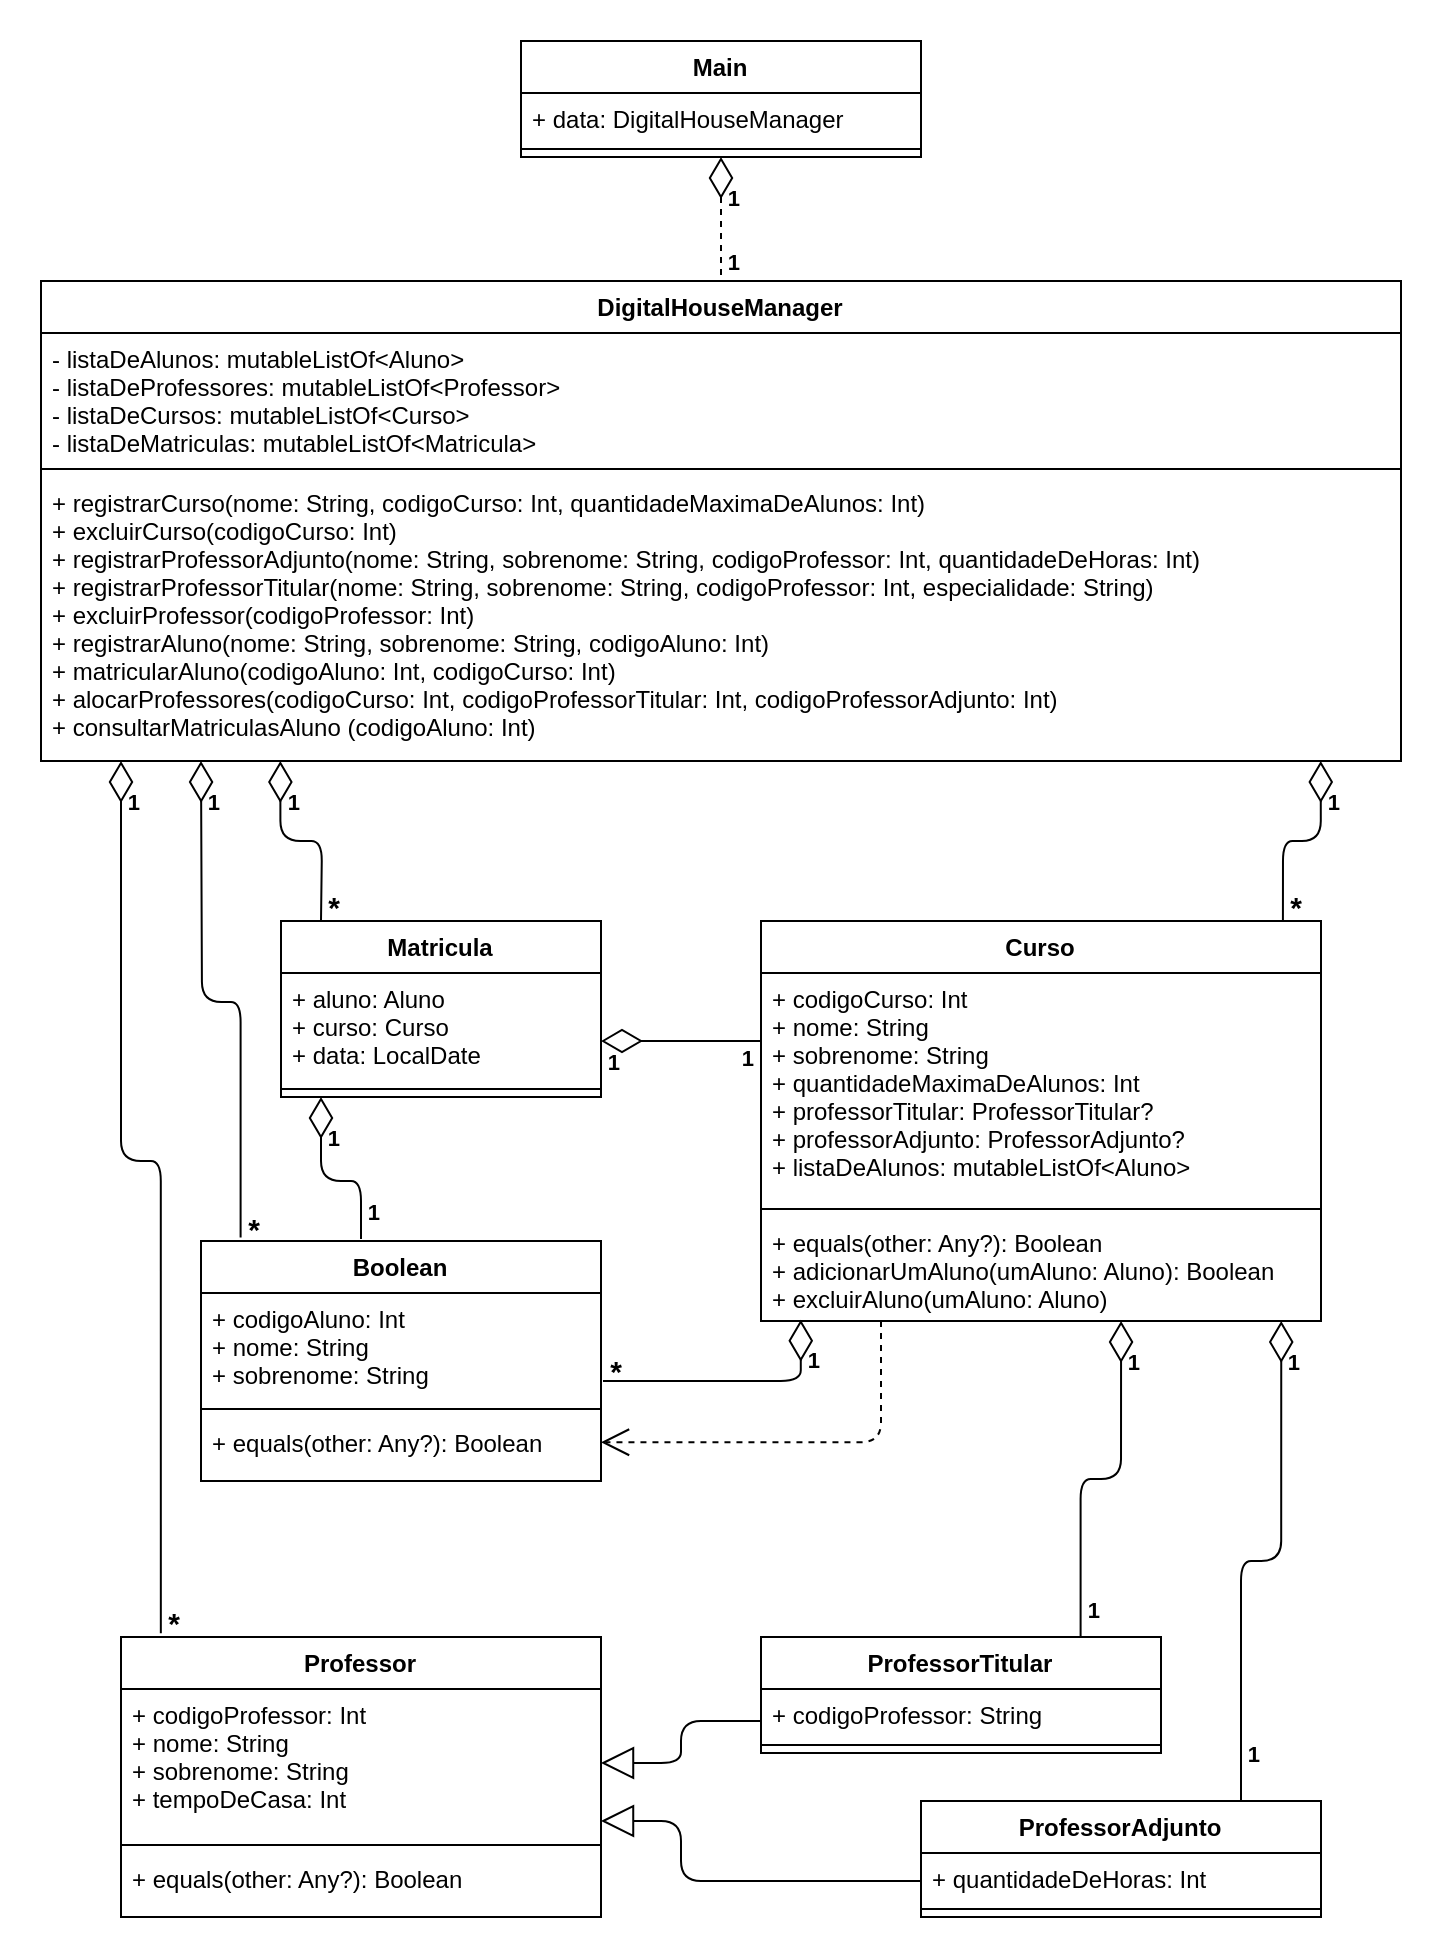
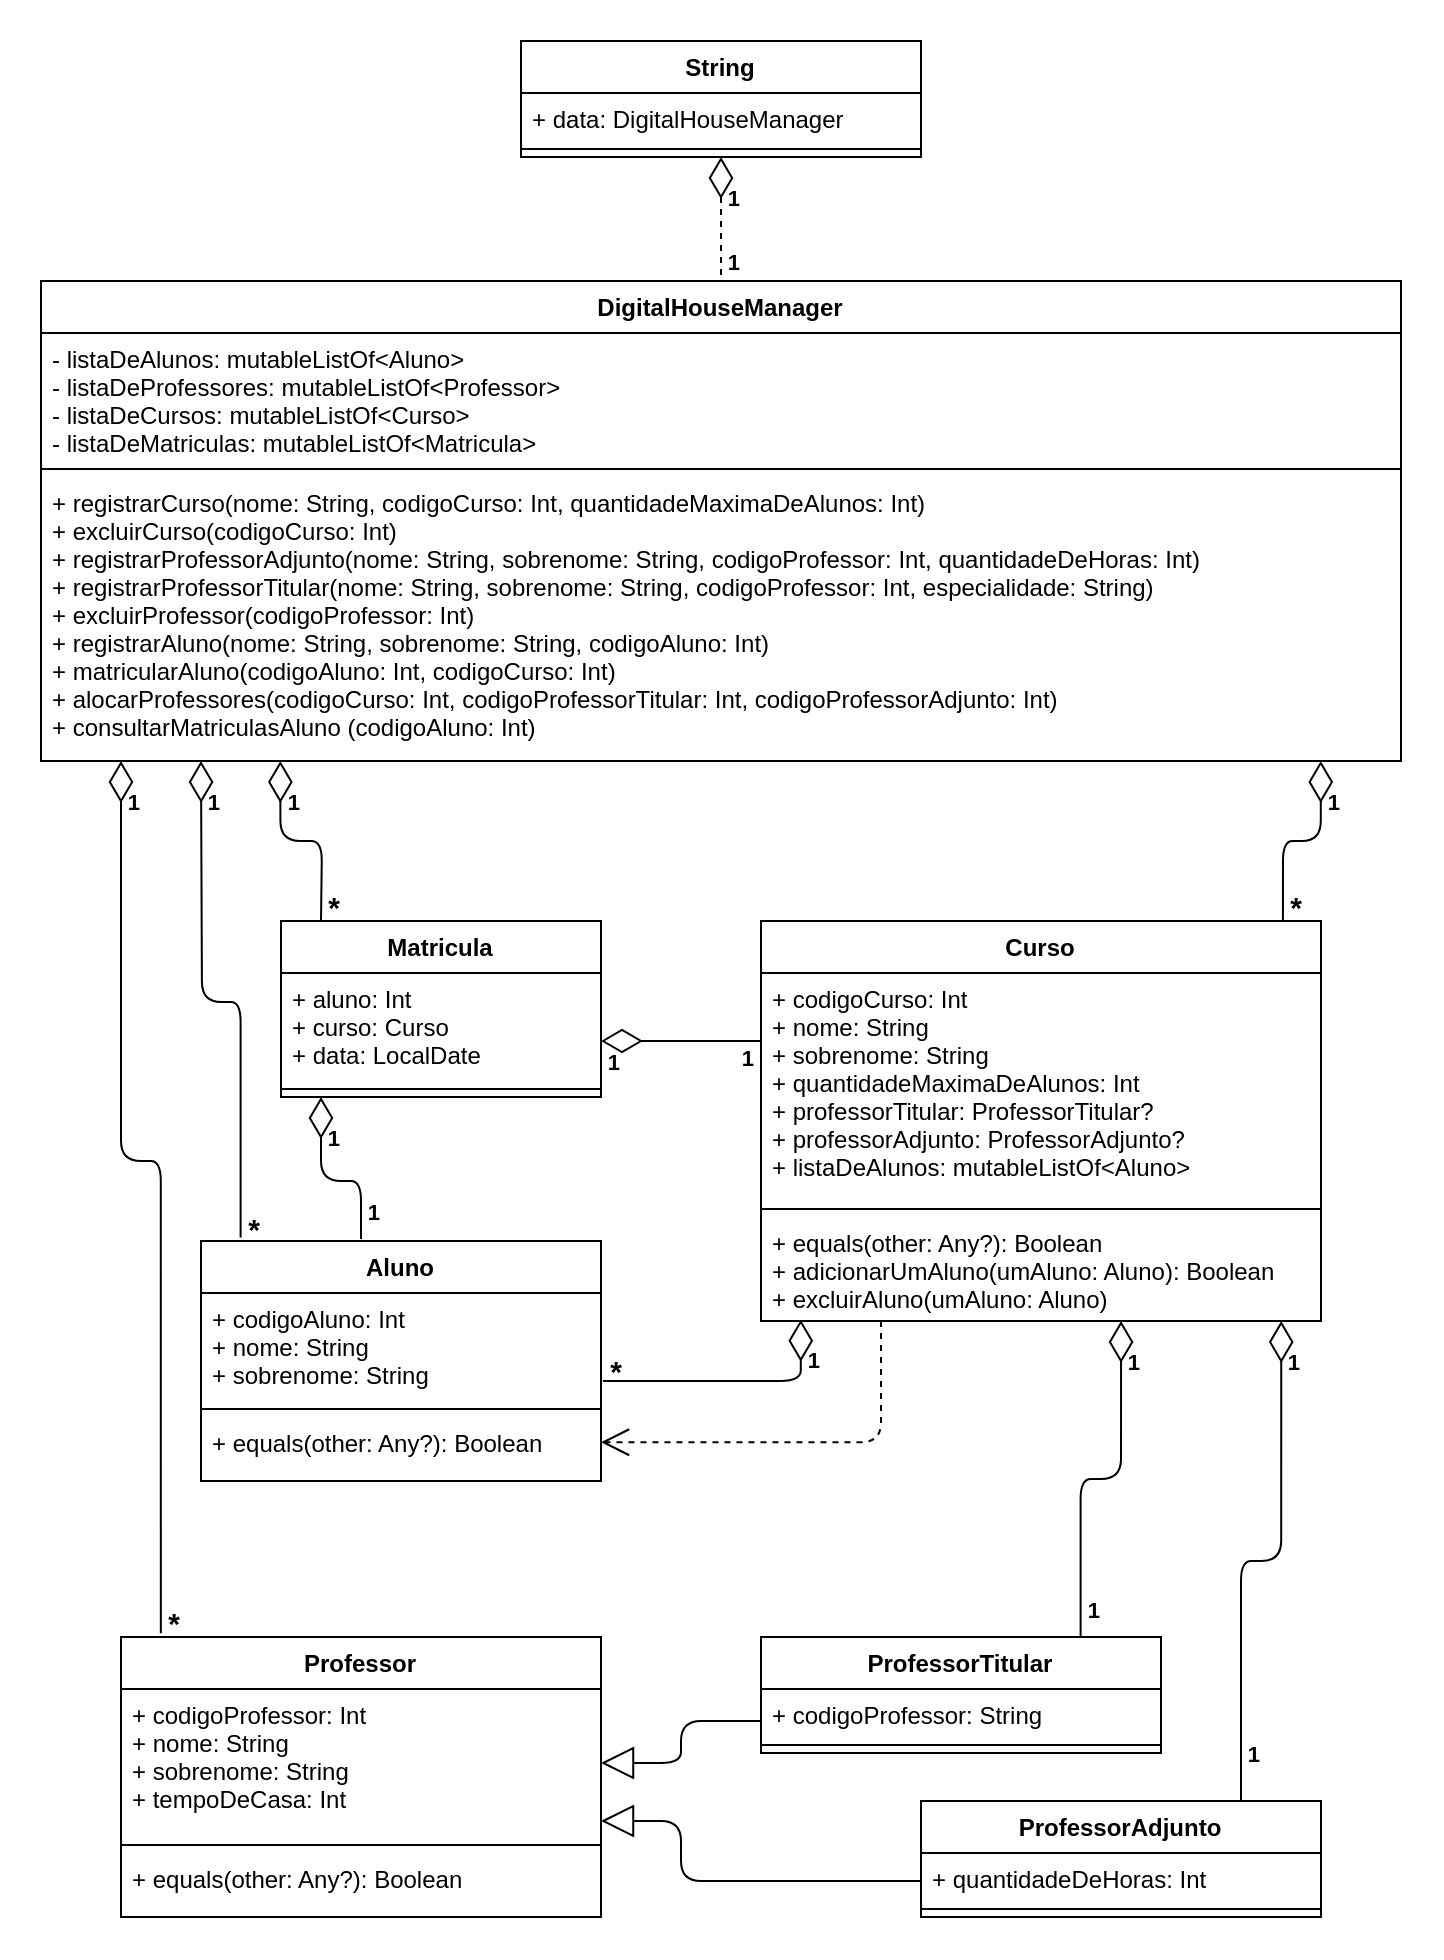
- <mxCell id="29" value="Main" style="swimlane;fontStyle=1;align=center;verticalAlign=top;childLayout=stackLayout;horizontal=1;startSize=26;horizontalStack=0;resizeParent=1;resizeParentMax=0;resizeLast=0;collapsible=1;marginBottom=0;" vertex="1" parent="1"><mxGeometry x="260" y="20" width="200" height="58" as="geometry" /></mxCell>
+ <mxCell id="29" value="String" style="swimlane;fontStyle=1;align=center;verticalAlign=top;childLayout=stackLayout;horizontal=1;startSize=26;horizontalStack=0;resizeParent=1;resizeParentMax=0;resizeLast=0;collapsible=1;marginBottom=0;" vertex="1" parent="1"><mxGeometry x="260" y="20" width="200" height="58" as="geometry" /></mxCell>
- <mxCell id="33" value="+ aluno: Aluno&#10;+ curso: Curso&#10;+ data: LocalDate&#10;" style="text;strokeColor=none;fillColor=none;align=left;verticalAlign=top;spacingLeft=4;spacingRight=4;overflow=hidden;rotatable=0;points=[[0,0.5],[1,0.5]];portConstraint=eastwest;" vertex="1" parent="32"><mxGeometry y="26" width="160" height="54" as="geometry" /></mxCell>
+ <mxCell id="33" value="+ aluno: Int&#10;+ curso: Curso&#10;+ data: LocalDate&#10;" style="text;strokeColor=none;fillColor=none;align=left;verticalAlign=top;spacingLeft=4;spacingRight=4;overflow=hidden;rotatable=0;points=[[0,0.5],[1,0.5]];portConstraint=eastwest;" vertex="1" parent="32"><mxGeometry y="26" width="160" height="54" as="geometry" /></mxCell>
- <mxCell id="53" value="Boolean" style="swimlane;fontStyle=1;align=center;verticalAlign=top;childLayout=stackLayout;horizontal=1;startSize=26;horizontalStack=0;resizeParent=1;resizeParentMax=0;resizeLast=0;collapsible=1;marginBottom=0;" vertex="1" parent="1"><mxGeometry x="100" y="620" width="200" height="120" as="geometry" /></mxCell>
+ <mxCell id="53" value="Aluno" style="swimlane;fontStyle=1;align=center;verticalAlign=top;childLayout=stackLayout;horizontal=1;startSize=26;horizontalStack=0;resizeParent=1;resizeParentMax=0;resizeLast=0;collapsible=1;marginBottom=0;" vertex="1" parent="1"><mxGeometry x="100" y="620" width="200" height="120" as="geometry" /></mxCell>
